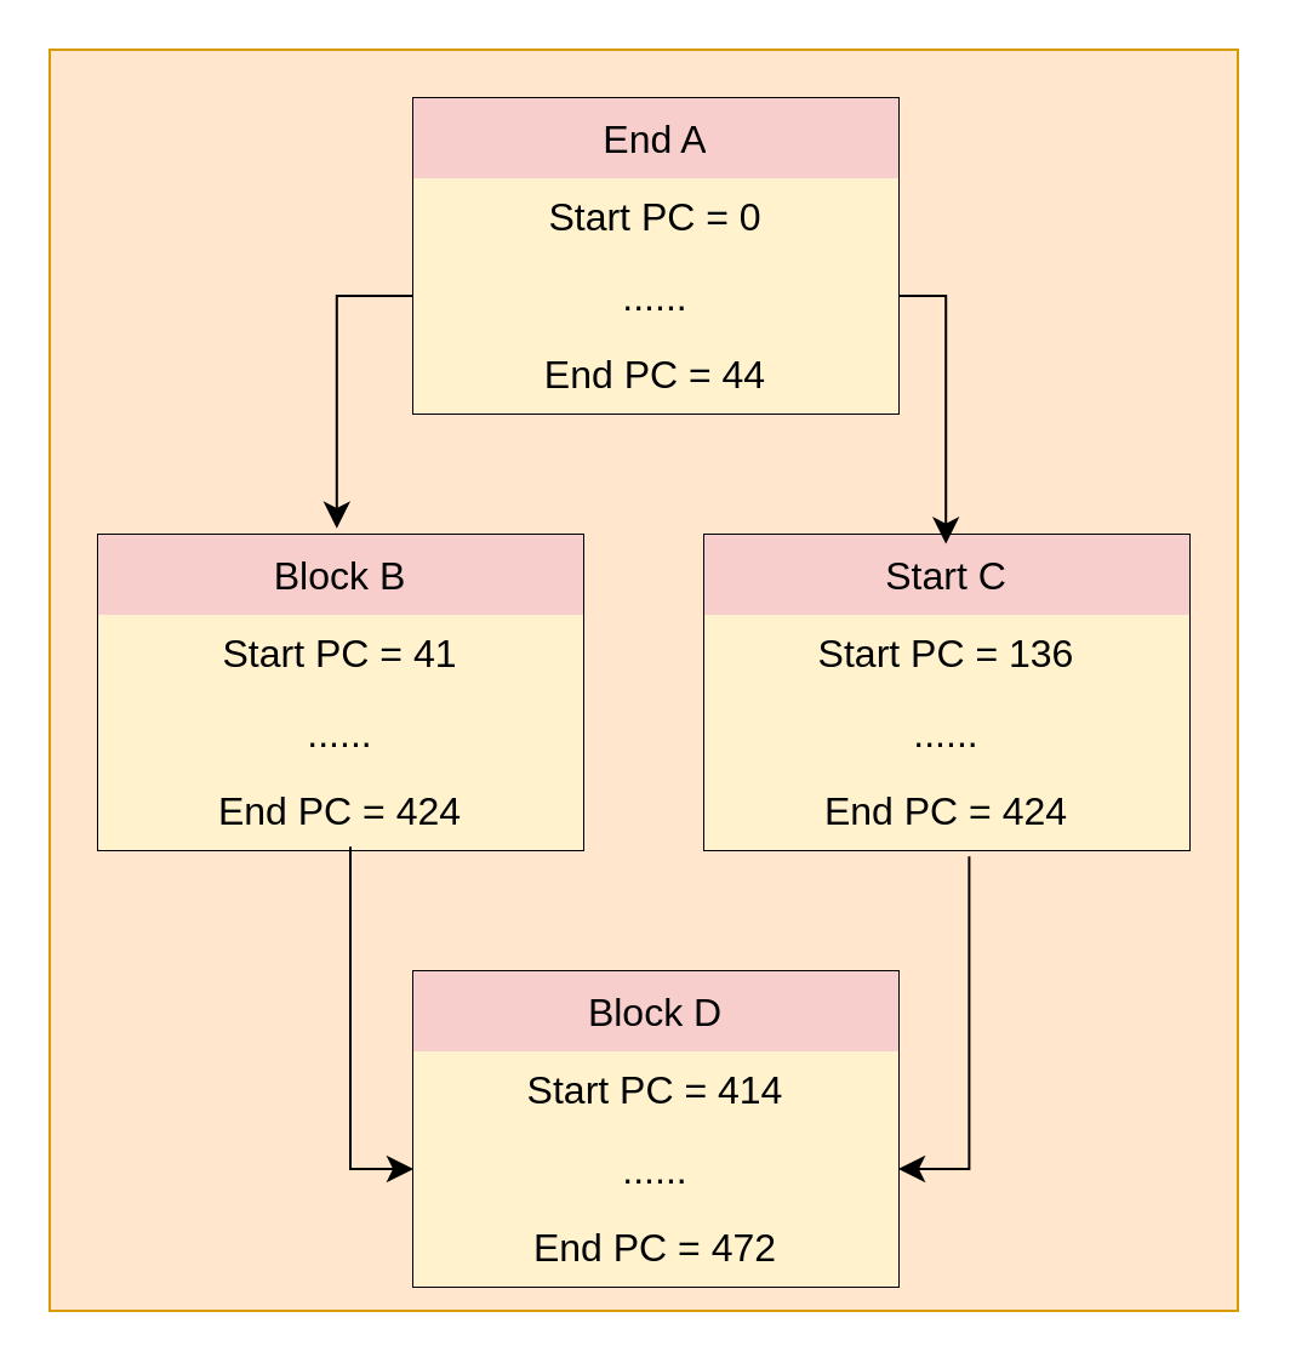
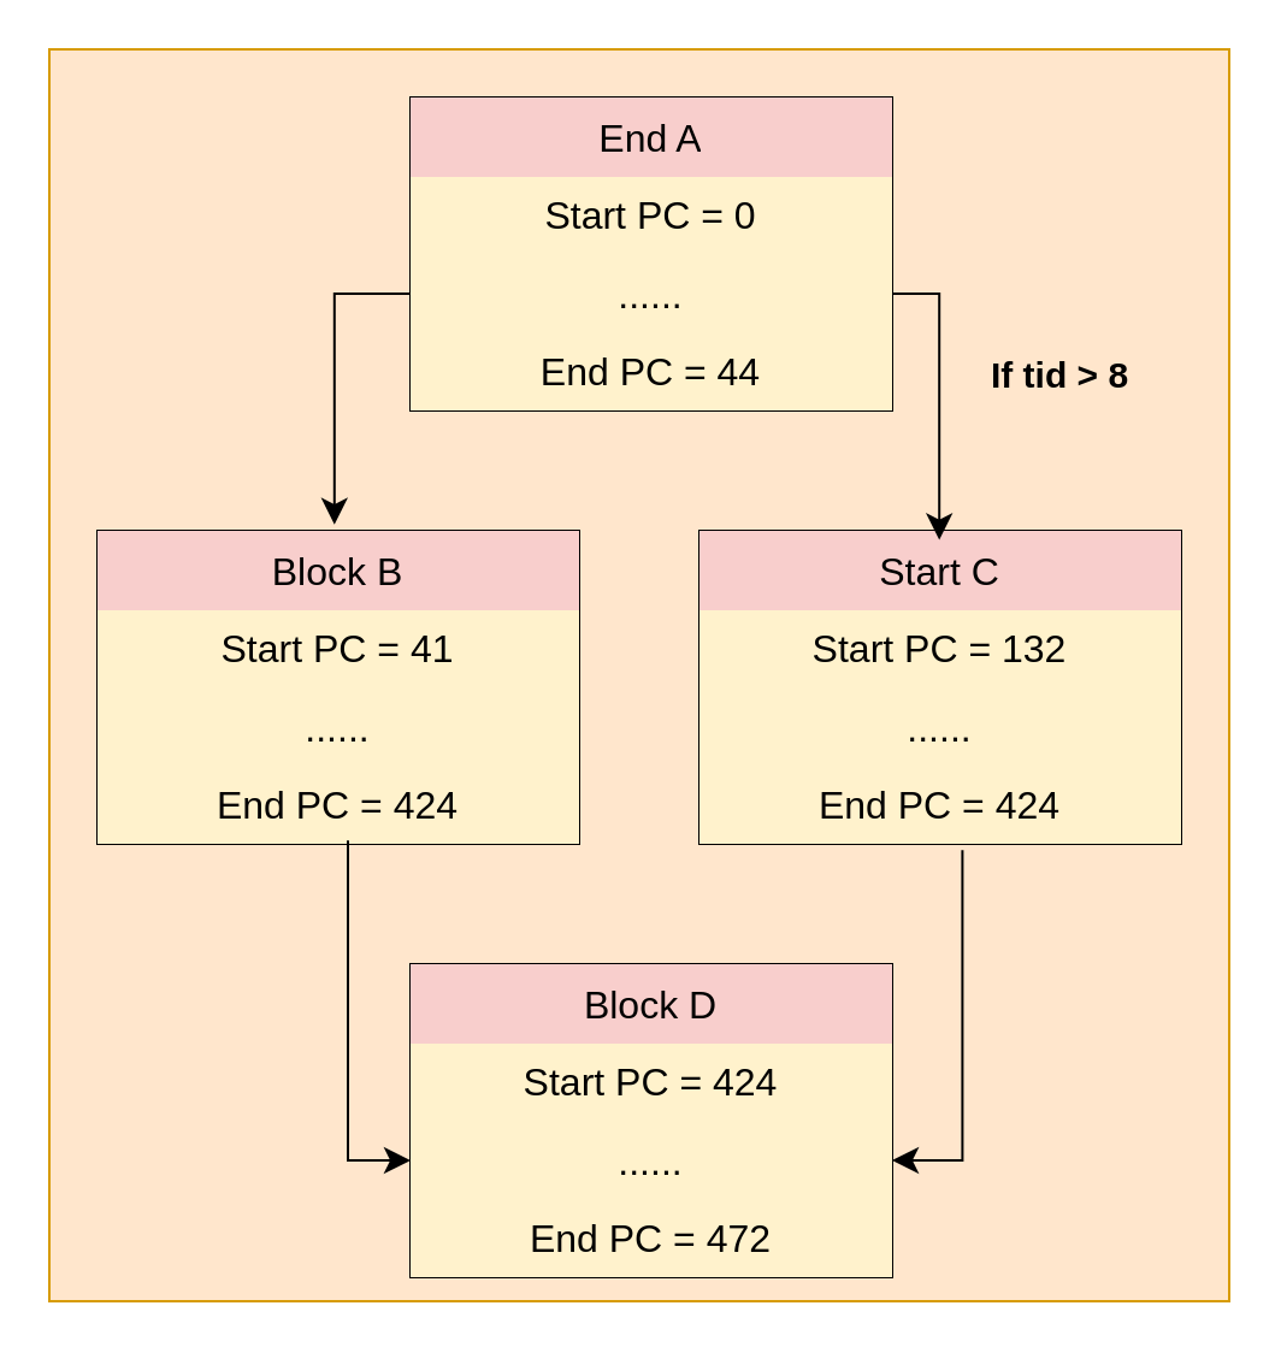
+ <mxCell id="43" value="If tid &amp;gt; 8" style="text;html=1;align=center;verticalAlign=middle;whiteSpace=wrap;rounded=0;fontStyle=1;fontSize=15;" vertex="1" parent="1"><mxGeometry x="410" y="140" width="60" height="30" as="geometry" /></mxCell>
- <mxCell id="25" value="Start&amp;nbsp;PC = 136" style="shape=partialRectangle;html=1;whiteSpace=wrap;connectable=0;strokeColor=#d6b656;overflow=hidden;fillColor=#fff2cc;top=0;left=0;bottom=0;right=0;pointerEvents=1;fontSize=16;" vertex="1" parent="24"><mxGeometry width="200" height="32" as="geometry"><mxRectangle width="200" height="32" as="alternateBounds" /></mxGeometry></mxCell>
+ <mxCell id="25" value="Start&amp;nbsp;PC = 132" style="shape=partialRectangle;html=1;whiteSpace=wrap;connectable=0;strokeColor=#d6b656;overflow=hidden;fillColor=#fff2cc;top=0;left=0;bottom=0;right=0;pointerEvents=1;fontSize=16;" vertex="1" parent="24"><mxGeometry width="200" height="32" as="geometry"><mxRectangle width="200" height="32" as="alternateBounds" /></mxGeometry></mxCell>
- <mxCell id="34" value="Start&amp;nbsp;PC = 414" style="shape=partialRectangle;html=1;whiteSpace=wrap;connectable=0;strokeColor=#d6b656;overflow=hidden;fillColor=#fff2cc;top=0;left=0;bottom=0;right=0;pointerEvents=1;fontSize=16;" vertex="1" parent="33"><mxGeometry width="200" height="32" as="geometry"><mxRectangle width="200" height="32" as="alternateBounds" /></mxGeometry></mxCell>
+ <mxCell id="34" value="Start&amp;nbsp;PC = 424" style="shape=partialRectangle;html=1;whiteSpace=wrap;connectable=0;strokeColor=#d6b656;overflow=hidden;fillColor=#fff2cc;top=0;left=0;bottom=0;right=0;pointerEvents=1;fontSize=16;" vertex="1" parent="33"><mxGeometry width="200" height="32" as="geometry"><mxRectangle width="200" height="32" as="alternateBounds" /></mxGeometry></mxCell>
